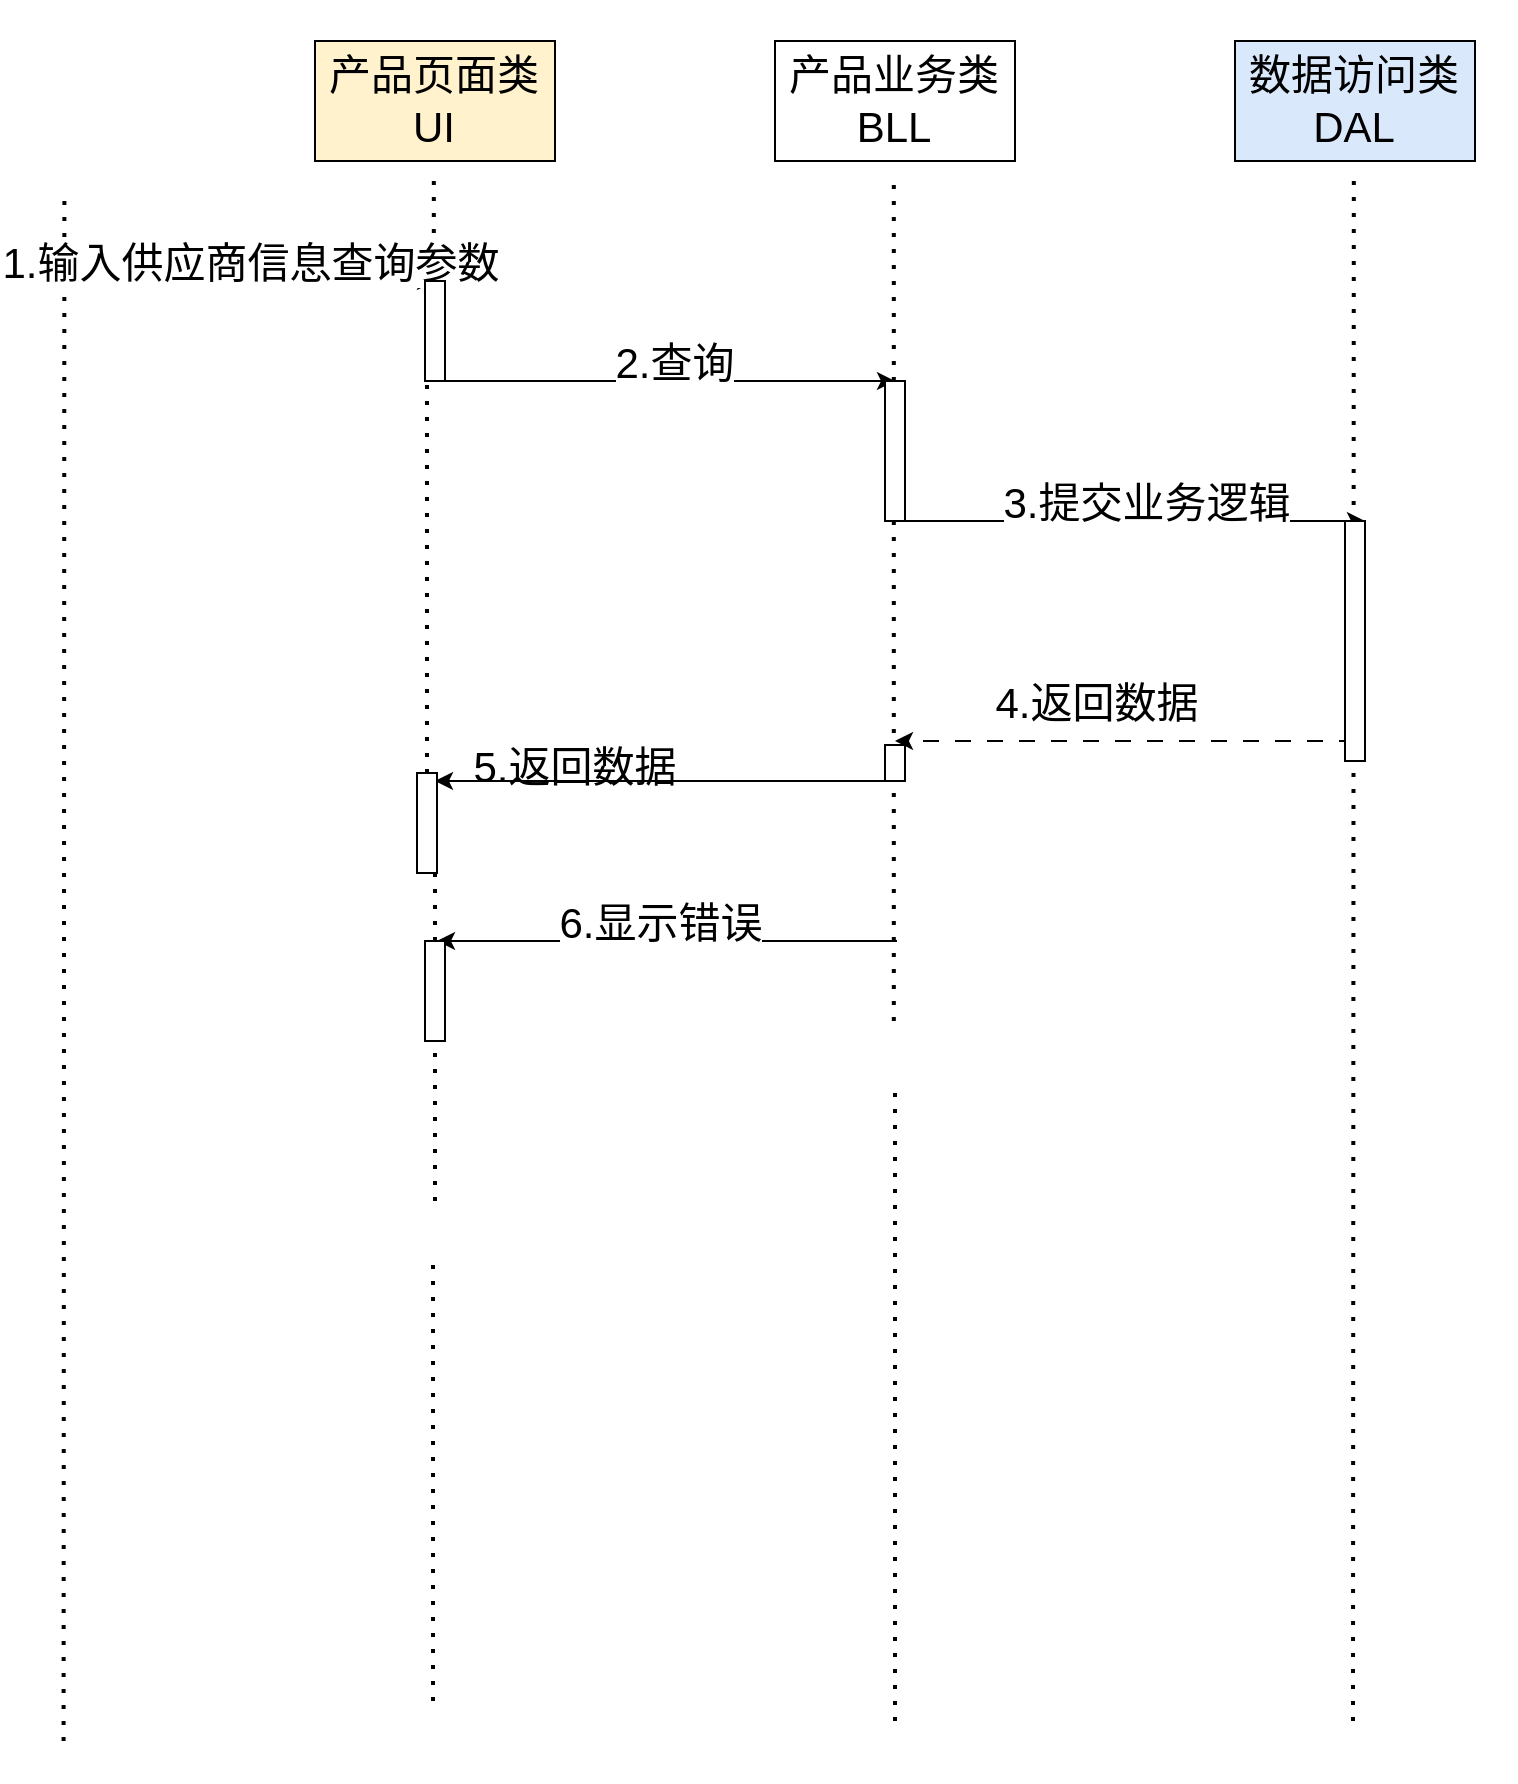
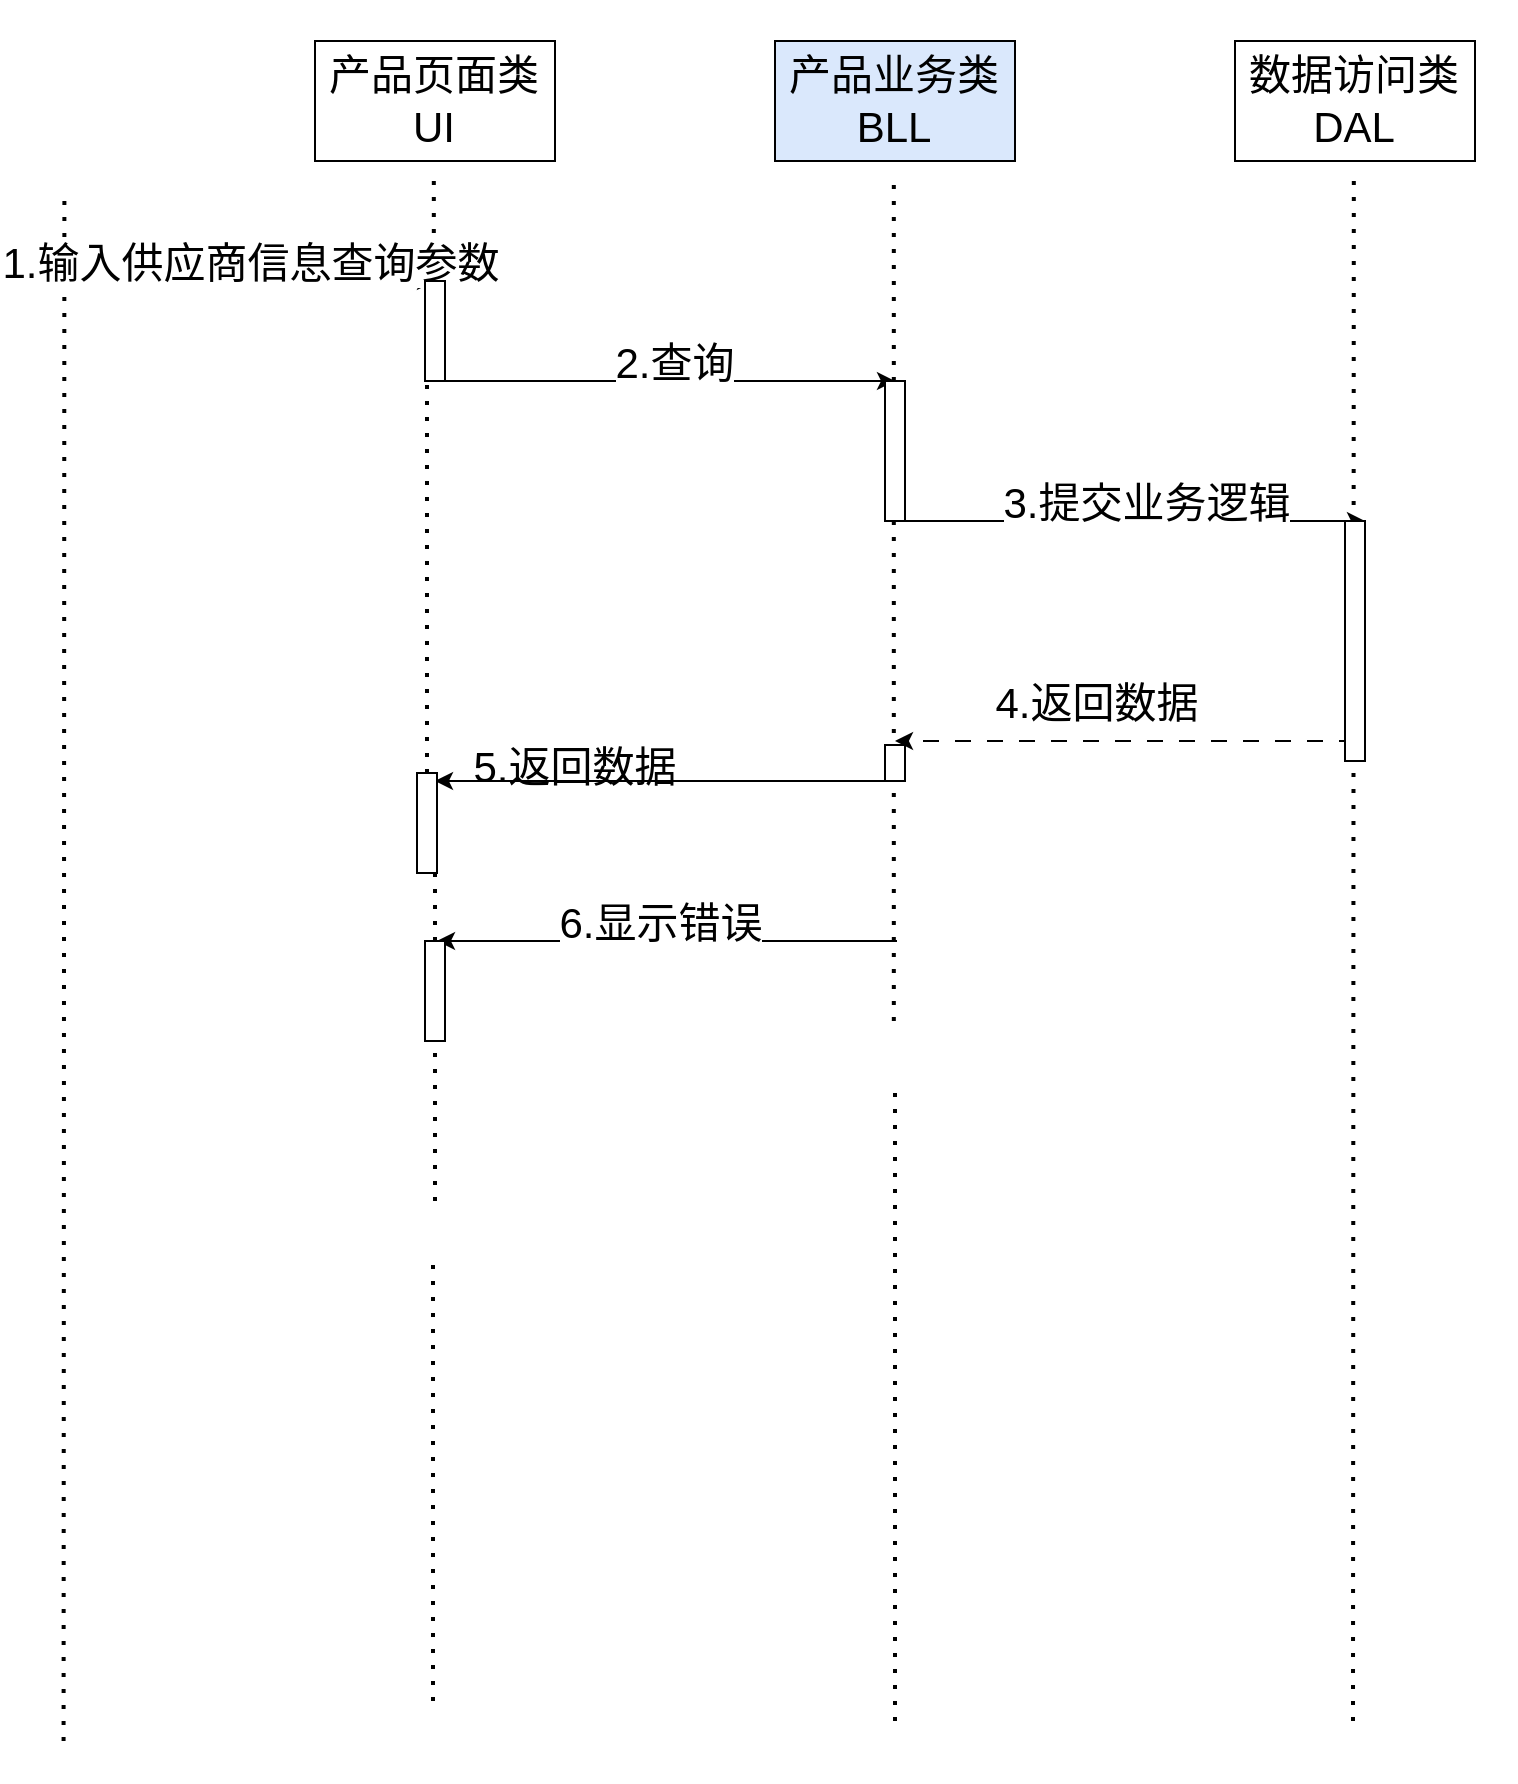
- <mxCell id="2" value="产品页面类UI" style="rounded=0;whiteSpace=wrap;html=1;fontSize=21;fillColor=#fff2cc;" vertex="1" parent="1"><mxGeometry x="150" y="20" width="120" height="60" as="geometry" /></mxCell>
+ <mxCell id="2" value="产品页面类UI" style="rounded=0;whiteSpace=wrap;html=1;fontSize=21;" vertex="1" parent="1"><mxGeometry x="150" y="20" width="120" height="60" as="geometry" /></mxCell>
- <mxCell id="3" value="产品业务类BLL" style="rounded=0;whiteSpace=wrap;html=1;fontSize=21;" vertex="1" parent="1"><mxGeometry x="380" y="20" width="120" height="60" as="geometry" /></mxCell>
+ <mxCell id="3" value="产品业务类BLL" style="rounded=0;whiteSpace=wrap;html=1;fontSize=21;fillColor=#dae8fc;" vertex="1" parent="1"><mxGeometry x="380" y="20" width="120" height="60" as="geometry" /></mxCell>
- <mxCell id="4" value="数据访问类DAL" style="rounded=0;whiteSpace=wrap;html=1;fontSize=21;fillColor=#dae8fc;" vertex="1" parent="1"><mxGeometry x="610" y="20" width="120" height="60" as="geometry" /></mxCell>
+ <mxCell id="4" value="数据访问类DAL" style="rounded=0;whiteSpace=wrap;html=1;fontSize=21;" vertex="1" parent="1"><mxGeometry x="610" y="20" width="120" height="60" as="geometry" /></mxCell>
